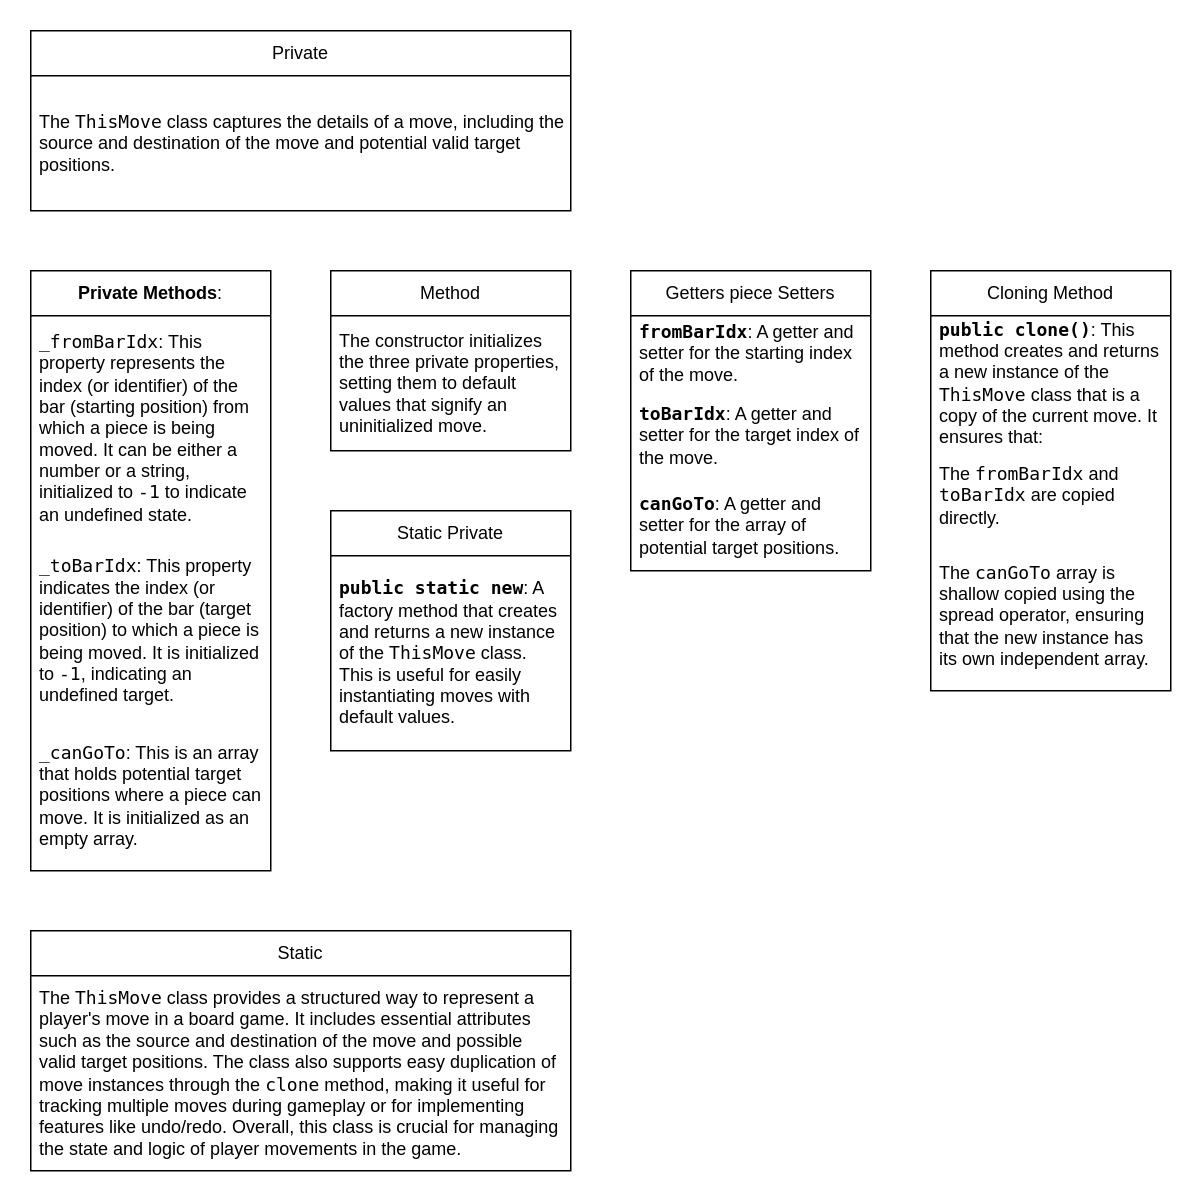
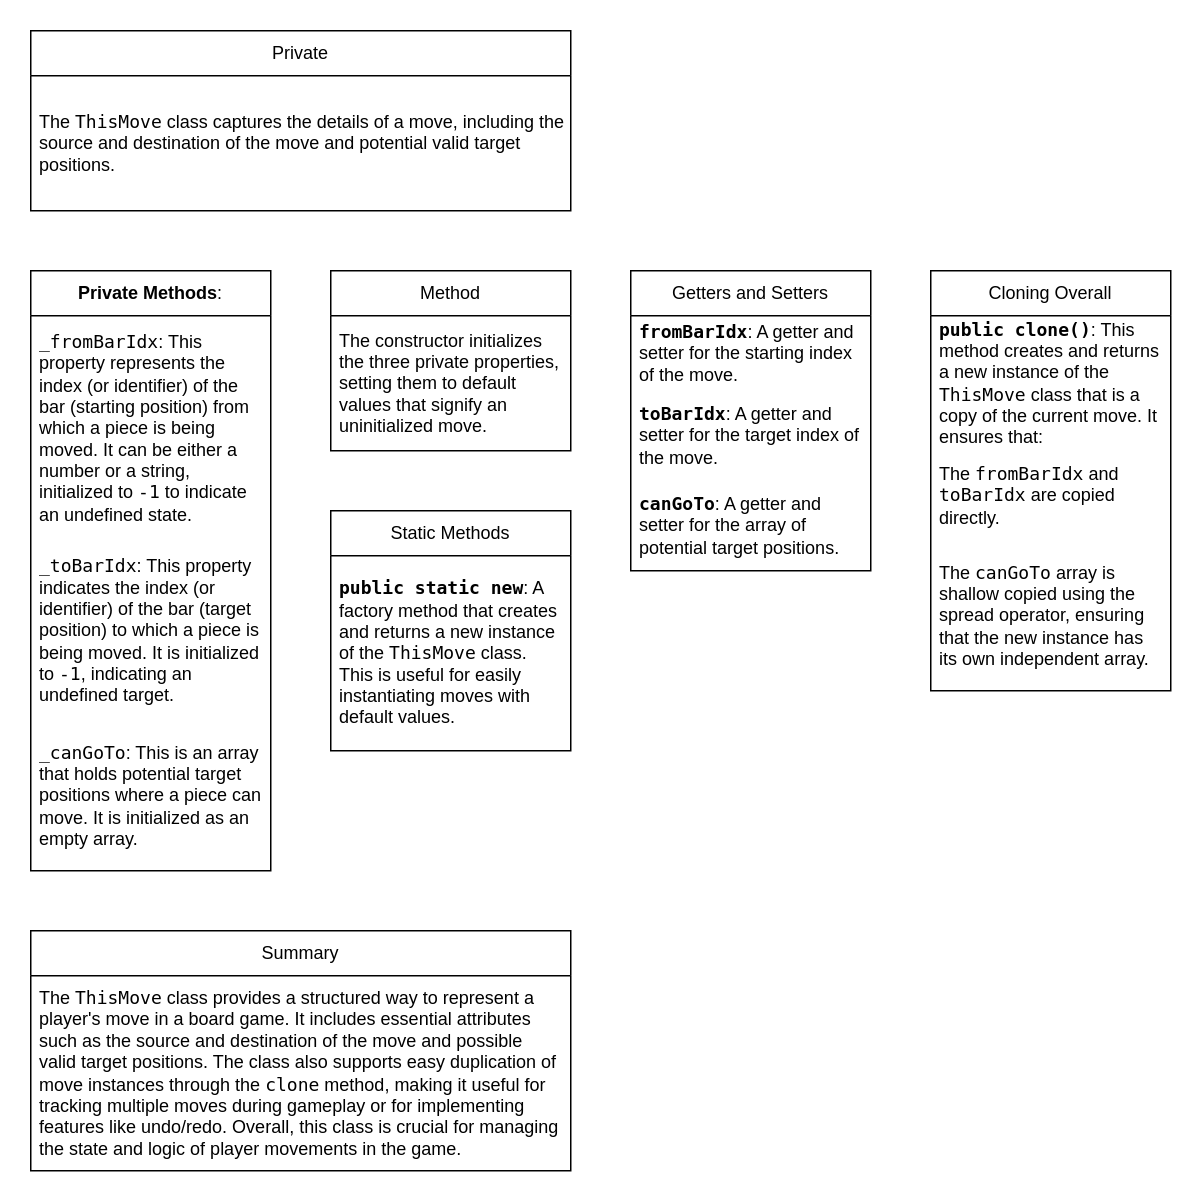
- <mxCell id="12" value="Getters piece Setters" style="swimlane;fontStyle=0;childLayout=stackLayout;horizontal=1;startSize=30;horizontalStack=0;resizeParent=1;resizeParentMax=0;resizeLast=0;collapsible=1;marginBottom=0;whiteSpace=wrap;html=1;" vertex="1" parent="1"><mxGeometry x="420" y="180" width="160" height="200" as="geometry" /></mxCell>
+ <mxCell id="12" value="Getters and Setters" style="swimlane;fontStyle=0;childLayout=stackLayout;horizontal=1;startSize=30;horizontalStack=0;resizeParent=1;resizeParentMax=0;resizeLast=0;collapsible=1;marginBottom=0;whiteSpace=wrap;html=1;" vertex="1" parent="1"><mxGeometry x="420" y="180" width="160" height="200" as="geometry" /></mxCell>
- <mxCell id="16" value="Cloning Method" style="swimlane;fontStyle=0;childLayout=stackLayout;horizontal=1;startSize=30;horizontalStack=0;resizeParent=1;resizeParentMax=0;resizeLast=0;collapsible=1;marginBottom=0;whiteSpace=wrap;html=1;" vertex="1" parent="1"><mxGeometry x="620" y="180" width="160" height="280" as="geometry" /></mxCell>
+ <mxCell id="16" value="Cloning Overall" style="swimlane;fontStyle=0;childLayout=stackLayout;horizontal=1;startSize=30;horizontalStack=0;resizeParent=1;resizeParentMax=0;resizeLast=0;collapsible=1;marginBottom=0;whiteSpace=wrap;html=1;" vertex="1" parent="1"><mxGeometry x="620" y="180" width="160" height="280" as="geometry" /></mxCell>
- <mxCell id="10" value="Static Private" style="swimlane;fontStyle=0;childLayout=stackLayout;horizontal=1;startSize=30;horizontalStack=0;resizeParent=1;resizeParentMax=0;resizeLast=0;collapsible=1;marginBottom=0;whiteSpace=wrap;html=1;" vertex="1" parent="1"><mxGeometry x="220" y="340" width="160" height="160" as="geometry" /></mxCell>
+ <mxCell id="10" value="Static Methods" style="swimlane;fontStyle=0;childLayout=stackLayout;horizontal=1;startSize=30;horizontalStack=0;resizeParent=1;resizeParentMax=0;resizeLast=0;collapsible=1;marginBottom=0;whiteSpace=wrap;html=1;" vertex="1" parent="1"><mxGeometry x="220" y="340" width="160" height="160" as="geometry" /></mxCell>
- <mxCell id="20" value="Static" style="swimlane;fontStyle=0;childLayout=stackLayout;horizontal=1;startSize=30;horizontalStack=0;resizeParent=1;resizeParentMax=0;resizeLast=0;collapsible=1;marginBottom=0;whiteSpace=wrap;html=1;" vertex="1" parent="1"><mxGeometry x="20" y="620" width="360" height="160" as="geometry" /></mxCell>
+ <mxCell id="20" value="Summary" style="swimlane;fontStyle=0;childLayout=stackLayout;horizontal=1;startSize=30;horizontalStack=0;resizeParent=1;resizeParentMax=0;resizeLast=0;collapsible=1;marginBottom=0;whiteSpace=wrap;html=1;" vertex="1" parent="1"><mxGeometry x="20" y="620" width="360" height="160" as="geometry" /></mxCell>
